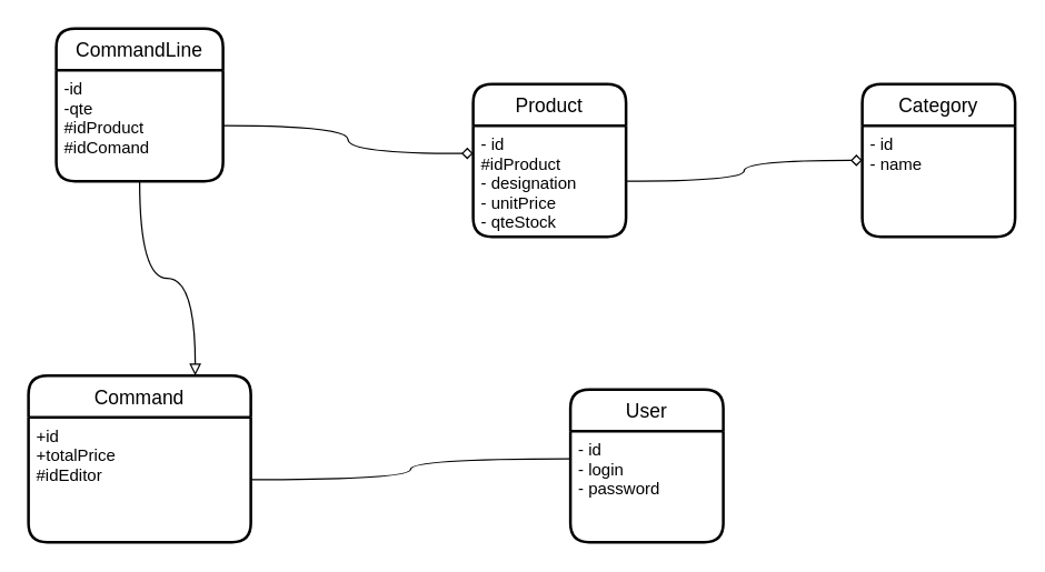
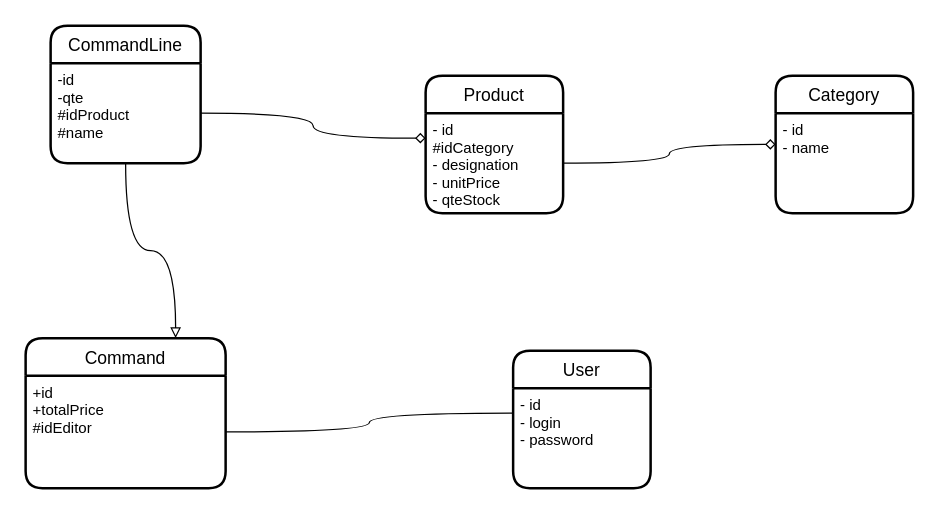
- <mxCell id="7" value="-id&#10;-qte&#10;#idProduct&#10;#idComand&#10;&#10;" style="align=left;strokeColor=none;fillColor=none;spacingLeft=4;fontSize=12;verticalAlign=top;resizable=0;rotatable=0;part=1;" vertex="1" parent="6"><mxGeometry y="30" width="120" height="80" as="geometry" /></mxCell>
+ <mxCell id="7" value="-id&#10;-qte&#10;#idProduct&#10;#name&#10;&#10;" style="align=left;strokeColor=none;fillColor=none;spacingLeft=4;fontSize=12;verticalAlign=top;resizable=0;rotatable=0;part=1;" vertex="1" parent="6"><mxGeometry y="30" width="120" height="80" as="geometry" /></mxCell>
- <mxCell id="3" value="- id&#10;#idProduct&#10;- designation&#10;- unitPrice&#10;- qteStock" style="align=left;strokeColor=none;fillColor=none;spacingLeft=4;fontSize=12;verticalAlign=top;resizable=0;rotatable=0;part=1;" vertex="1" parent="2"><mxGeometry y="30" width="110" height="80" as="geometry" /></mxCell>
+ <mxCell id="3" value="- id&#10;#idCategory&#10;- designation&#10;- unitPrice&#10;- qteStock" style="align=left;strokeColor=none;fillColor=none;spacingLeft=4;fontSize=12;verticalAlign=top;resizable=0;rotatable=0;part=1;" vertex="1" parent="2"><mxGeometry y="30" width="110" height="80" as="geometry" /></mxCell>
